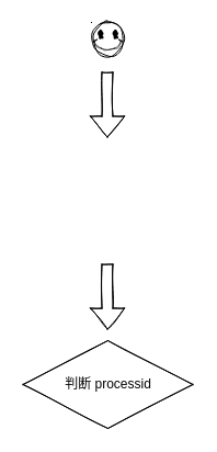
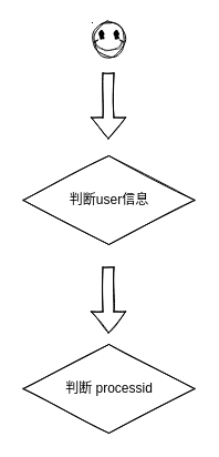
+ <mxCell id="4" value="判断user信息" style="rhombus;whiteSpace=wrap;html=1;sketch=1;fillColor=none;" vertex="1" parent="1"><mxGeometry x="20.5" y="140" width="155" height="80" as="geometry" /></mxCell>
